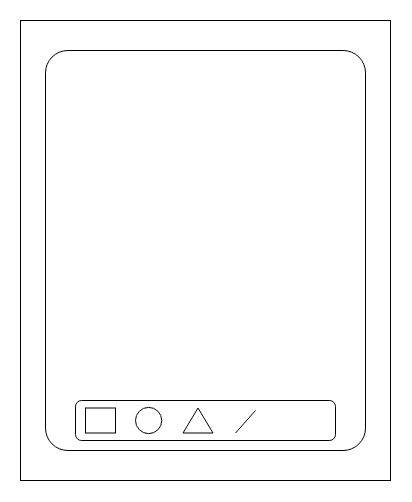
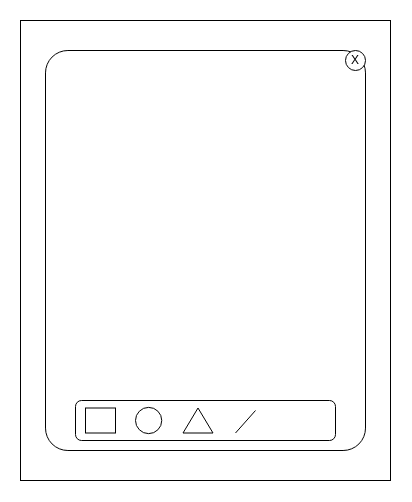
+ <mxCell id="9" value="X" style="ellipse;whiteSpace=wrap;html=1;aspect=fixed;" vertex="1" parent="1"><mxGeometry x="345" y="50" width="20" height="20" as="geometry" /></mxCell>
